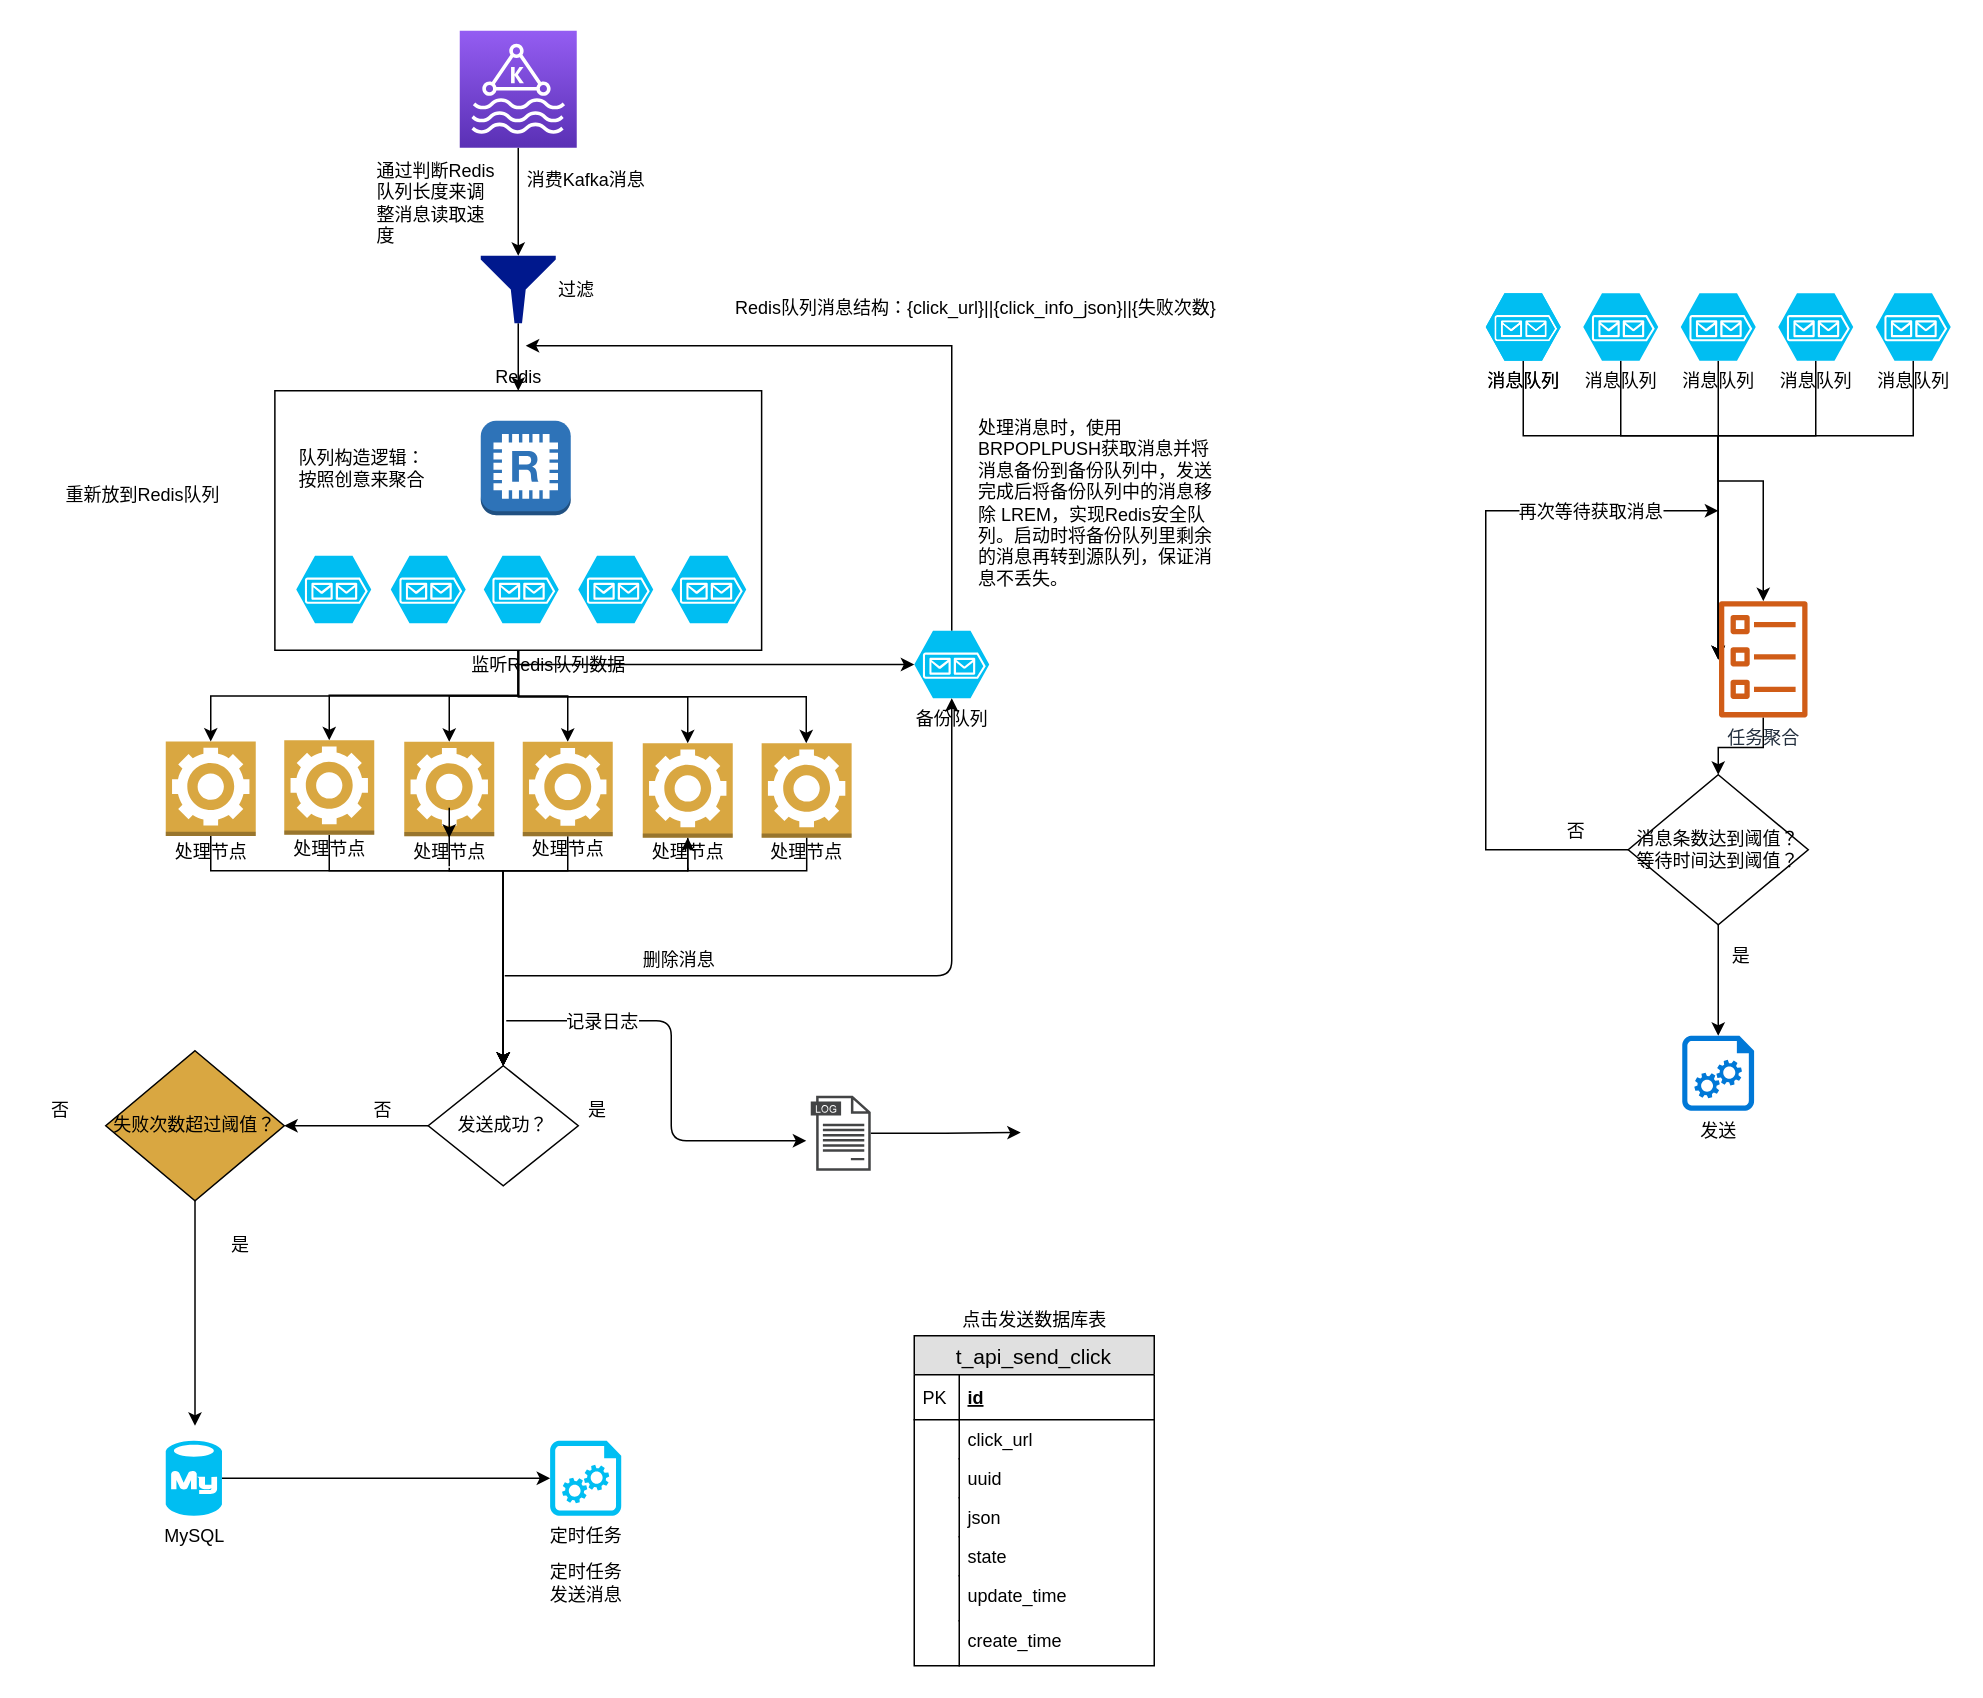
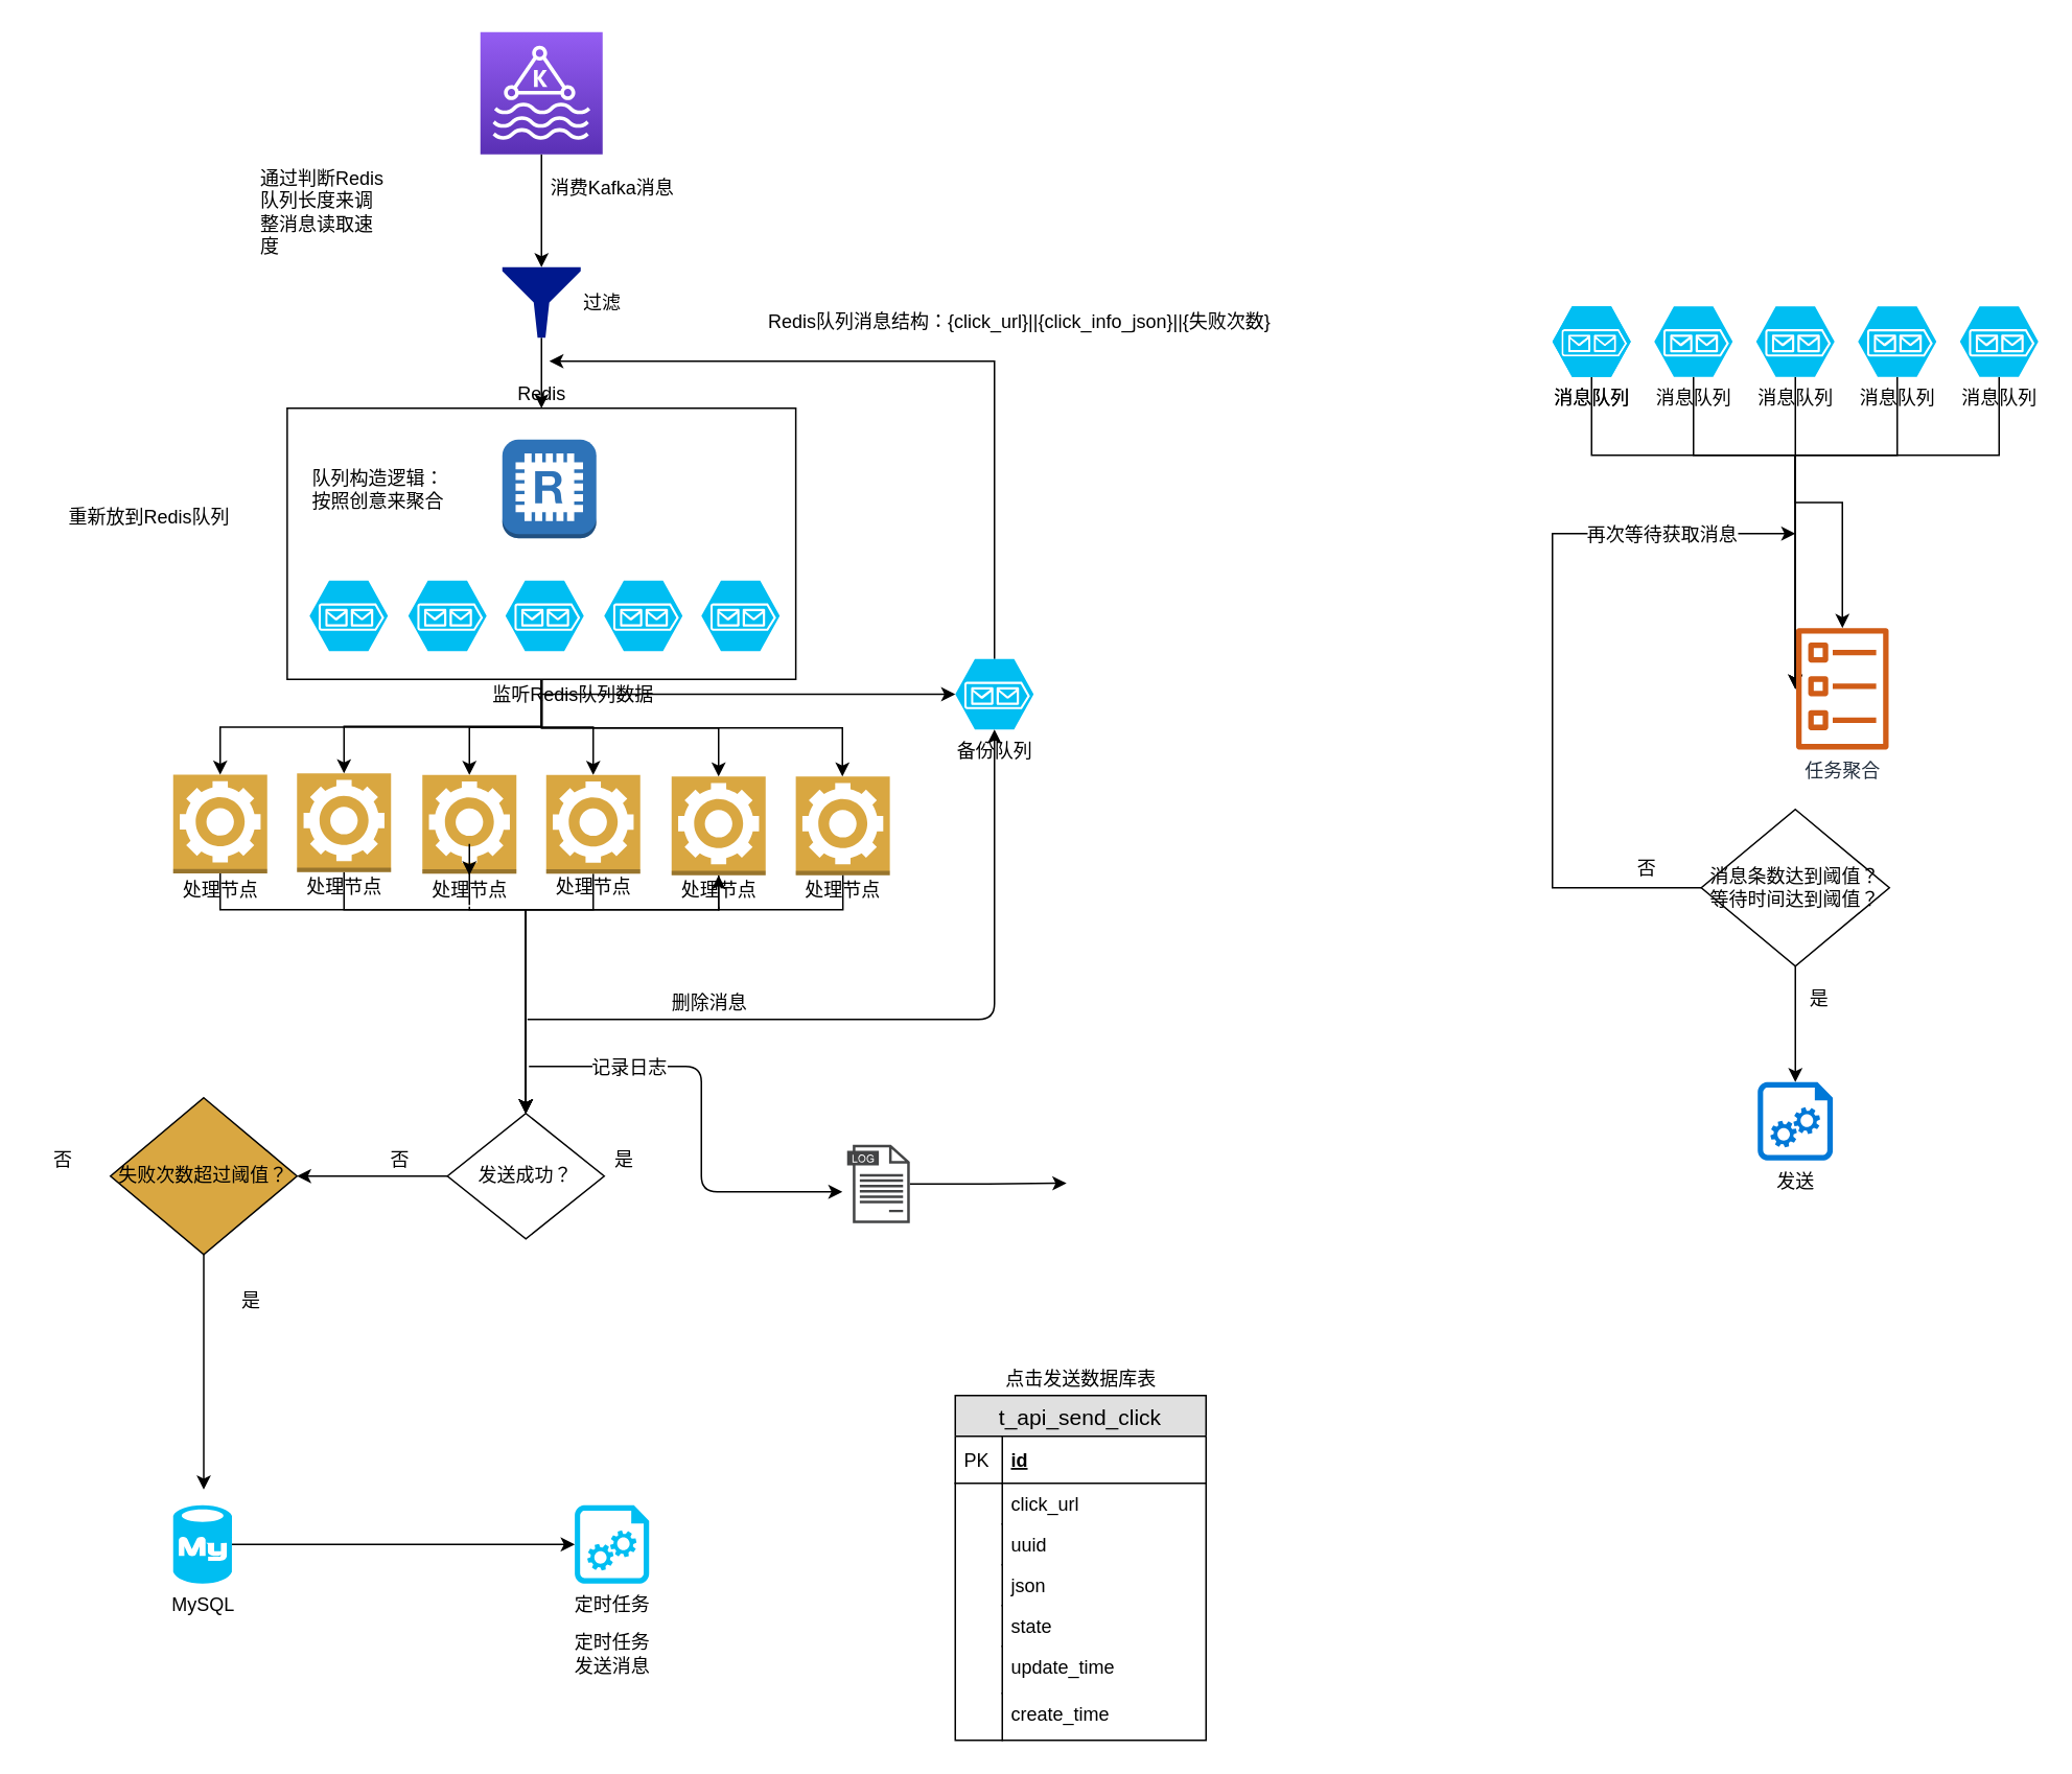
- <mxCell id="61" value="通过判断Redis队列长度来调整消息读取速度" style="text;html=1;strokeColor=none;fillColor=none;align=left;verticalAlign=middle;whiteSpace=wrap;rounded=0;" parent="1" vertex="1"><mxGeometry x="249" y="100" width="83.63" height="70" as="geometry" /></mxCell>
+ <mxCell id="61" value="通过判断Redis队列长度来调整消息读取速度" style="text;html=1;strokeColor=none;fillColor=none;align=left;verticalAlign=middle;whiteSpace=wrap;rounded=0;" parent="1" vertex="1"><mxGeometry x="164" y="100" width="83.63" height="70" as="geometry" /></mxCell>
- <mxCell id="46" value="处理消息时，使用BRPOPLPUSH获取消息并将消息备份到备份队列中，发送完成后将备份队列中的消息移除 LREM，实现Redis安全队列。启动时将备份队列里剩余的消息再转到源队列，保证消息不丢失。" style="text;html=1;strokeColor=none;fillColor=none;align=left;verticalAlign=middle;whiteSpace=wrap;rounded=0;glass=1;" parent="1" vertex="1"><mxGeometry x="650" y="280" width="160" height="110" as="geometry" /></mxCell>
- <mxCell id="78" style="edgeStyle=orthogonalEdgeStyle;rounded=0;orthogonalLoop=1;jettySize=auto;html=1;" parent="1" source="79" target="83" edge="1"><mxGeometry relative="1" as="geometry" /></mxCell>
